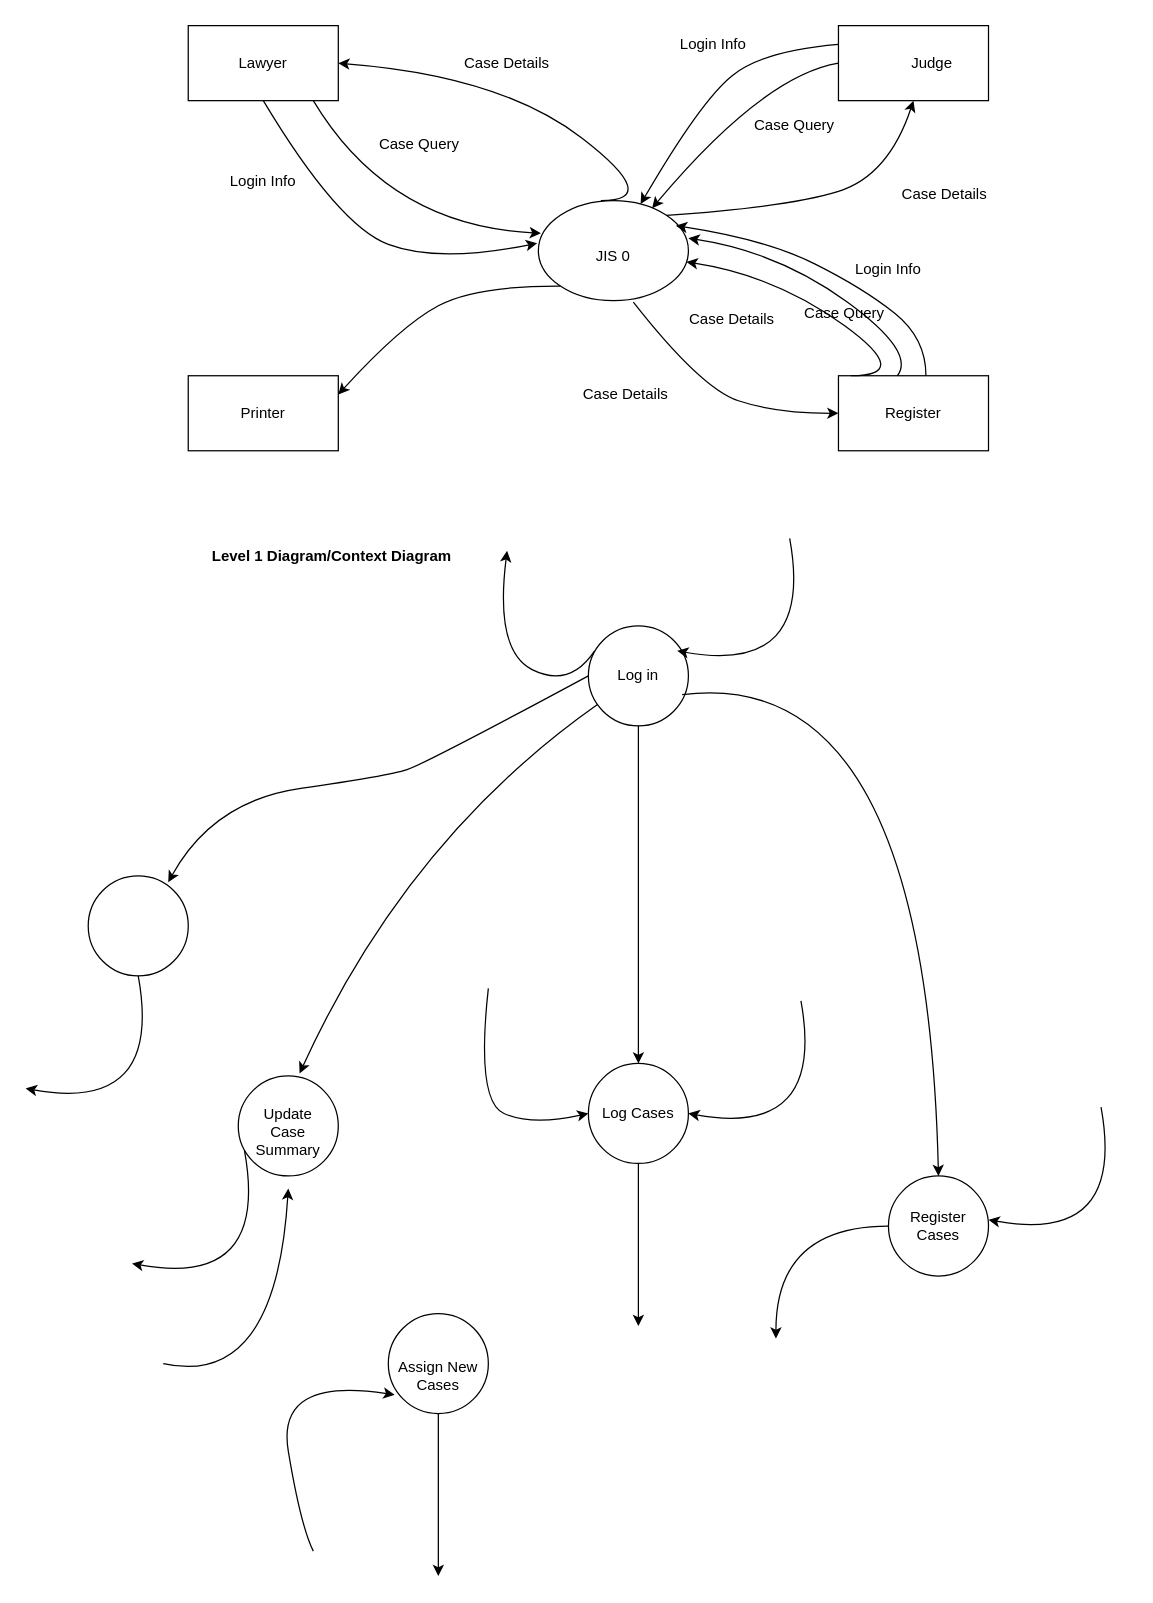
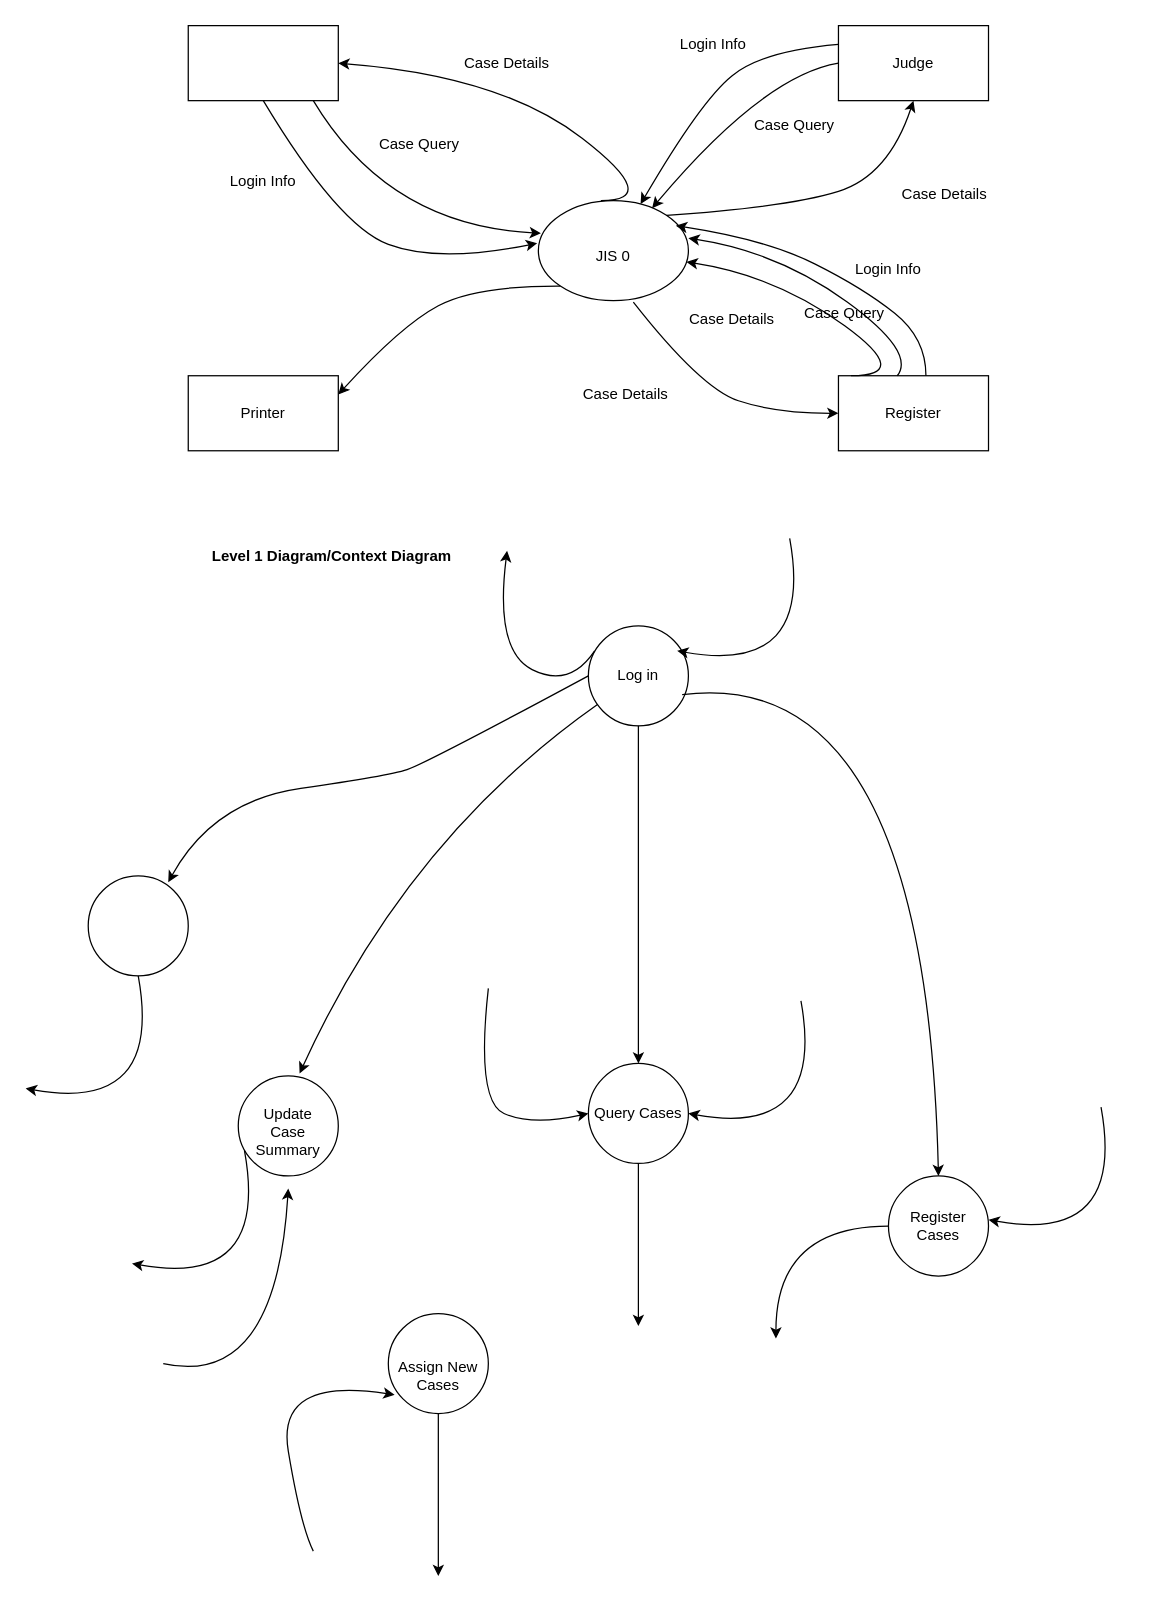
- <mxCell id="19" value="Lawyer" style="text;html=1;align=center;verticalAlign=middle;whiteSpace=wrap;rounded=0;" vertex="1" parent="1"><mxGeometry x="180" y="35" width="60" height="30" as="geometry" /></mxCell>
- <mxCell id="21" value="Judge" style="text;html=1;align=center;verticalAlign=middle;whiteSpace=wrap;rounded=0;" vertex="1" parent="1"><mxGeometry x="715" y="35" width="60" height="30" as="geometry" /></mxCell>
+ <mxCell id="21" value="Judge" style="text;html=1;align=center;verticalAlign=middle;whiteSpace=wrap;rounded=0;" vertex="1" parent="1"><mxGeometry x="700" y="35" width="60" height="30" as="geometry" /></mxCell>
- <mxCell id="41" value="Log Cases" style="text;html=1;align=center;verticalAlign=middle;whiteSpace=wrap;rounded=0;" vertex="1" parent="1"><mxGeometry x="470" y="875" width="80" height="30" as="geometry" /></mxCell>
+ <mxCell id="41" value="Query Cases" style="text;html=1;align=center;verticalAlign=middle;whiteSpace=wrap;rounded=0;" vertex="1" parent="1"><mxGeometry x="470" y="875" width="80" height="30" as="geometry" /></mxCell>
